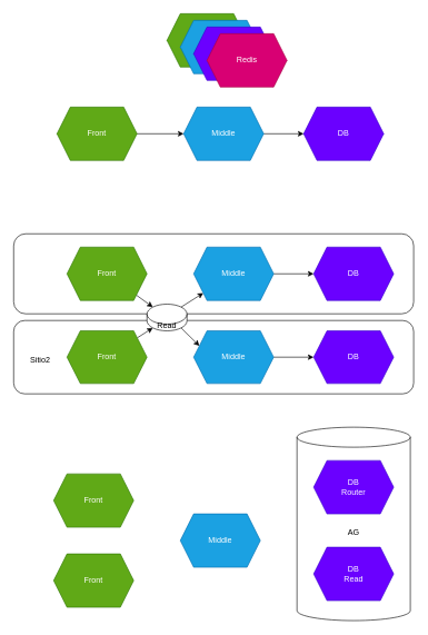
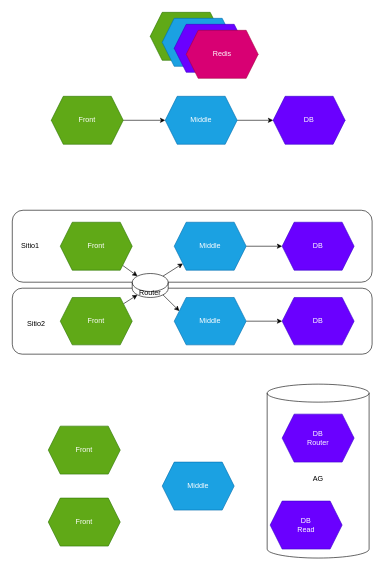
+ <mxCell id="32" value="Sitio1" style="text;html=1;strokeColor=none;fillColor=none;align=center;verticalAlign=middle;whiteSpace=wrap;rounded=0;" parent="1" vertex="1"><mxGeometry x="20" y="395" width="60" height="30" as="geometry" /></mxCell>
- <mxCell id="31" value="Read" style="shape=cylinder3;whiteSpace=wrap;html=1;boundedLbl=1;backgroundOutline=1;size=15;" parent="1" vertex="1"><mxGeometry x="220" y="455.5" width="60" height="40" as="geometry" /></mxCell>
+ <mxCell id="31" value="Router" style="shape=cylinder3;whiteSpace=wrap;html=1;boundedLbl=1;backgroundOutline=1;size=15;" parent="1" vertex="1"><mxGeometry x="220" y="455.5" width="60" height="40" as="geometry" /></mxCell>
- <mxCell id="19" value="DB&lt;br&gt;Read" style="shape=hexagon;perimeter=hexagonPerimeter2;whiteSpace=wrap;html=1;fixedSize=1;fillColor=#6a00ff;fontColor=#ffffff;strokeColor=#3700CC;" parent="1" vertex="1"><mxGeometry x="470" y="820" width="120" height="80" as="geometry" /></mxCell>
+ <mxCell id="19" value="DB&lt;br&gt;Read" style="shape=hexagon;perimeter=hexagonPerimeter2;whiteSpace=wrap;html=1;fixedSize=1;fillColor=#6a00ff;fontColor=#ffffff;strokeColor=#3700CC;" parent="1" vertex="1"><mxGeometry x="450" y="835" width="120" height="80" as="geometry" /></mxCell>
